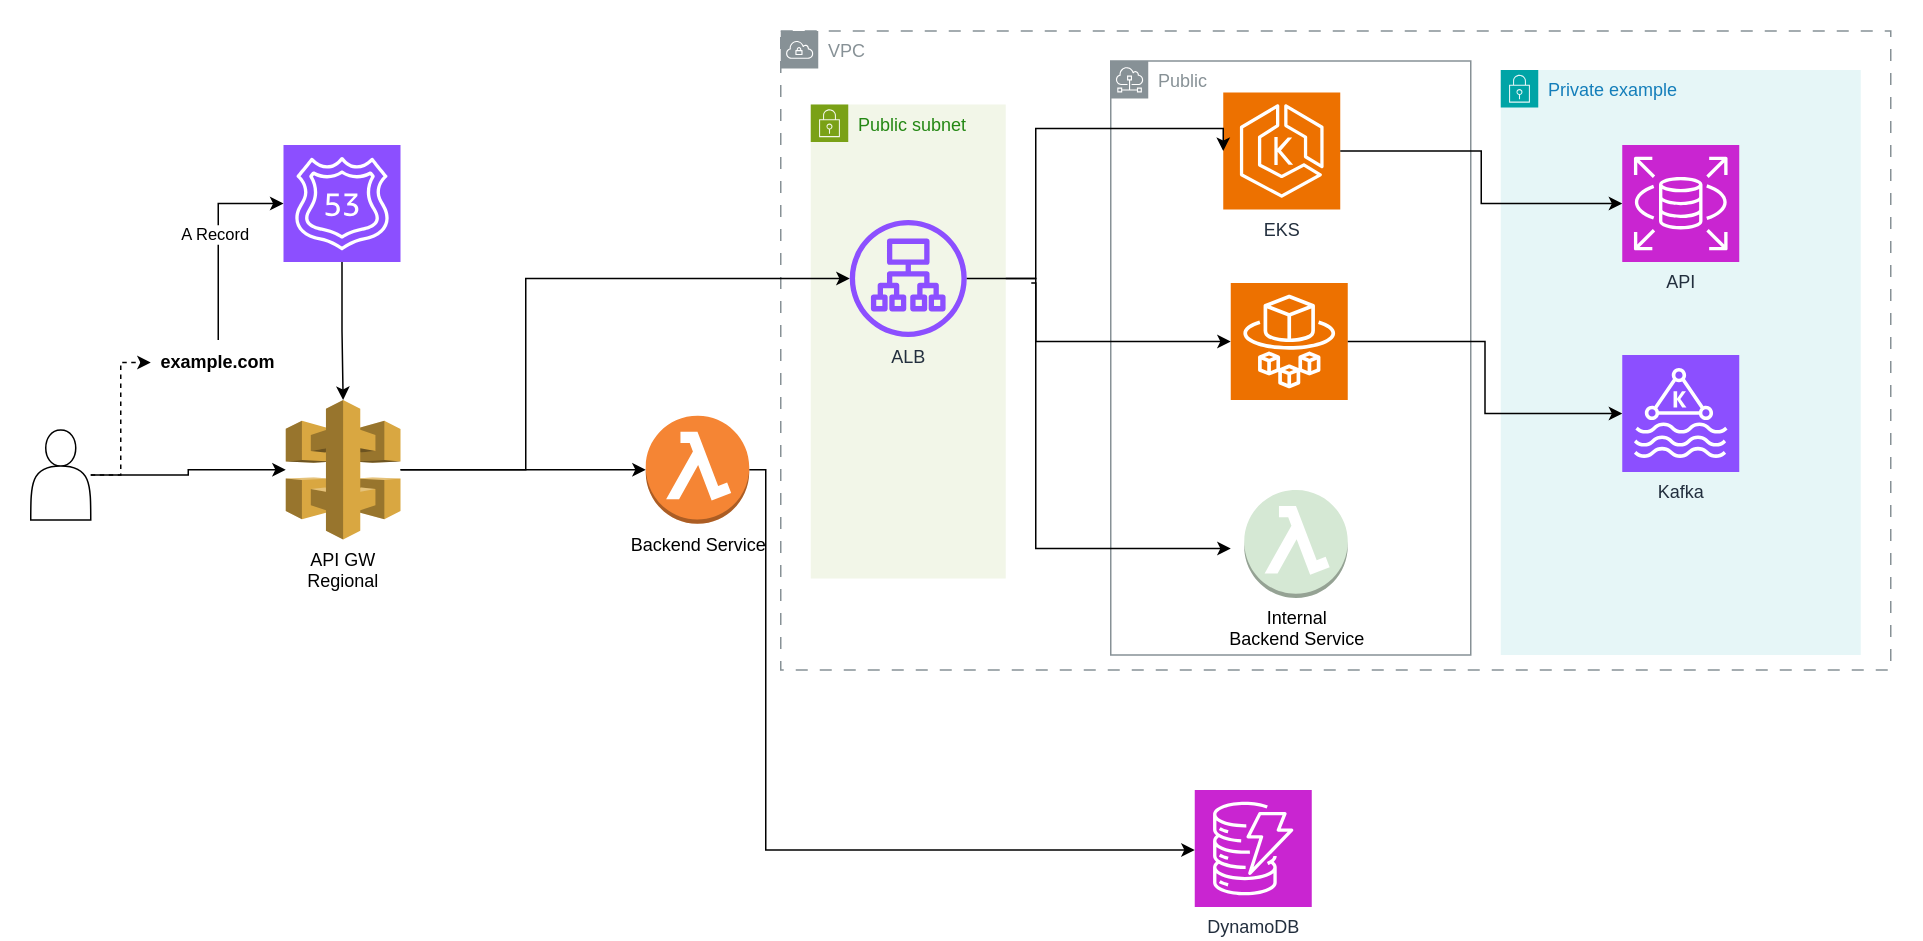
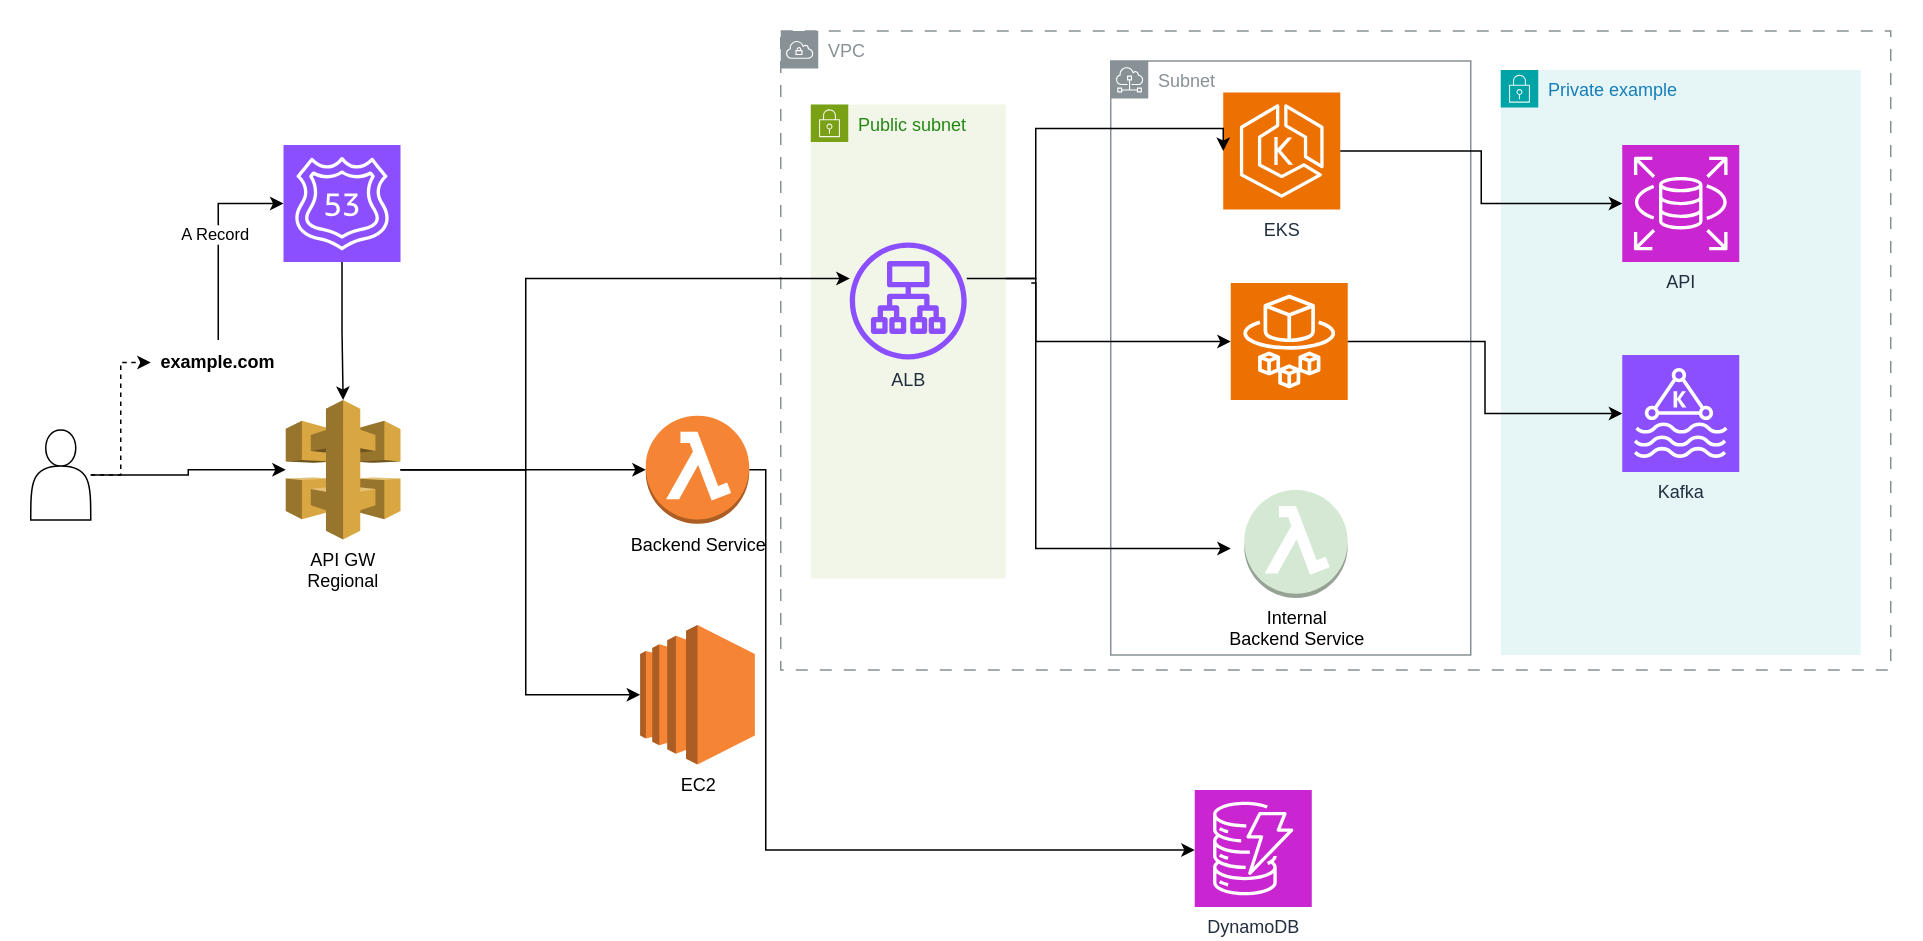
- <mxCell id="3" value="Public" style="sketch=0;outlineConnect=0;gradientColor=none;html=1;whiteSpace=wrap;fontSize=12;fontStyle=0;shape=mxgraph.aws4.group;grIcon=mxgraph.aws4.group_subnet;strokeColor=#879196;fillColor=none;verticalAlign=top;align=left;spacingLeft=30;fontColor=#879196;dashed=0;" vertex="1" parent="1"><mxGeometry x="740" y="40" width="240" height="396" as="geometry" /></mxCell>
+ <mxCell id="3" value="Subnet" style="sketch=0;outlineConnect=0;gradientColor=none;html=1;whiteSpace=wrap;fontSize=12;fontStyle=0;shape=mxgraph.aws4.group;grIcon=mxgraph.aws4.group_subnet;strokeColor=#879196;fillColor=none;verticalAlign=top;align=left;spacingLeft=30;fontColor=#879196;dashed=0;" vertex="1" parent="1"><mxGeometry x="740" y="40" width="240" height="396" as="geometry" /></mxCell>
- <mxCell id="24" value="ALB" style="sketch=0;outlineConnect=0;fontColor=#232F3E;gradientColor=none;fillColor=#8C4FFF;strokeColor=none;dashed=0;verticalLabelPosition=bottom;verticalAlign=top;align=center;html=1;fontSize=12;fontStyle=0;aspect=fixed;pointerEvents=1;shape=mxgraph.aws4.application_load_balancer;" vertex="1" parent="1"><mxGeometry x="566" y="146" width="78" height="78" as="geometry" /></mxCell>
+ <mxCell id="24" value="ALB" style="sketch=0;outlineConnect=0;fontColor=#232F3E;gradientColor=none;fillColor=#8C4FFF;strokeColor=none;dashed=0;verticalLabelPosition=bottom;verticalAlign=top;align=center;html=1;fontSize=12;fontStyle=0;aspect=fixed;pointerEvents=1;shape=mxgraph.aws4.application_load_balancer;" vertex="1" parent="1"><mxGeometry x="566" y="161" width="78" height="78" as="geometry" /></mxCell>
+ <mxCell id="17" style="edgeStyle=orthogonalEdgeStyle;rounded=0;orthogonalLoop=1;jettySize=auto;html=1;entryX=0;entryY=0.5;entryDx=0;entryDy=0;entryPerimeter=0;" edge="1" parent="1" source="5" target="16"><mxGeometry relative="1" as="geometry"><Array as="points"><mxPoint x="350" y="313" /><mxPoint x="350" y="463" /></Array></mxGeometry></mxCell>
+ <mxCell id="16" value="EC2" style="outlineConnect=0;dashed=0;verticalLabelPosition=bottom;verticalAlign=top;align=center;html=1;shape=mxgraph.aws3.ec2;fillColor=#F58534;gradientColor=none;" vertex="1" parent="1"><mxGeometry x="426.25" y="416" width="76.5" height="93" as="geometry" /></mxCell>
